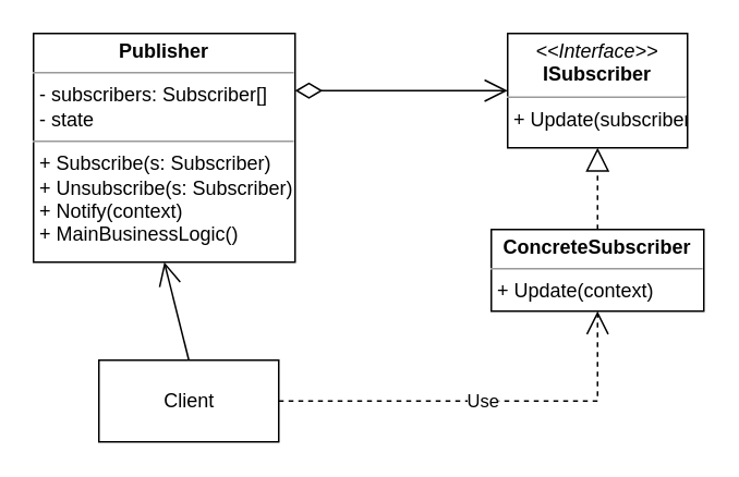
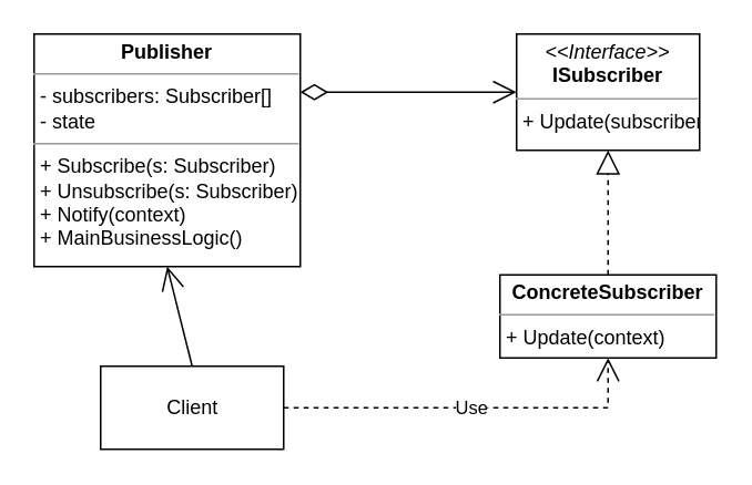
- <mxCell id="4" value="&lt;p style=&quot;margin:0px;margin-top:4px;text-align:center;&quot;&gt;&lt;b&gt;ConcreteSubscriber&lt;/b&gt;&lt;/p&gt;&lt;hr size=&quot;1&quot;&gt;&lt;p style=&quot;margin:0px;margin-left:4px;&quot;&gt;&lt;/p&gt;&lt;p style=&quot;margin:0px;margin-left:4px;&quot;&gt;+ Update(context)&lt;/p&gt;" style="verticalAlign=top;align=left;overflow=fill;fontSize=12;fontFamily=Helvetica;html=1;" vertex="1" parent="1"><mxGeometry x="300" y="140" width="130" height="50" as="geometry" /></mxCell>
+ <mxCell id="4" value="&lt;p style=&quot;margin:0px;margin-top:4px;text-align:center;&quot;&gt;&lt;b&gt;ConcreteSubscriber&lt;/b&gt;&lt;/p&gt;&lt;hr size=&quot;1&quot;&gt;&lt;p style=&quot;margin:0px;margin-left:4px;&quot;&gt;&lt;/p&gt;&lt;p style=&quot;margin:0px;margin-left:4px;&quot;&gt;+ Update(context)&lt;/p&gt;" style="verticalAlign=top;align=left;overflow=fill;fontSize=12;fontFamily=Helvetica;html=1;" vertex="1" parent="1"><mxGeometry x="300" y="165" width="130" height="50" as="geometry" /></mxCell>
